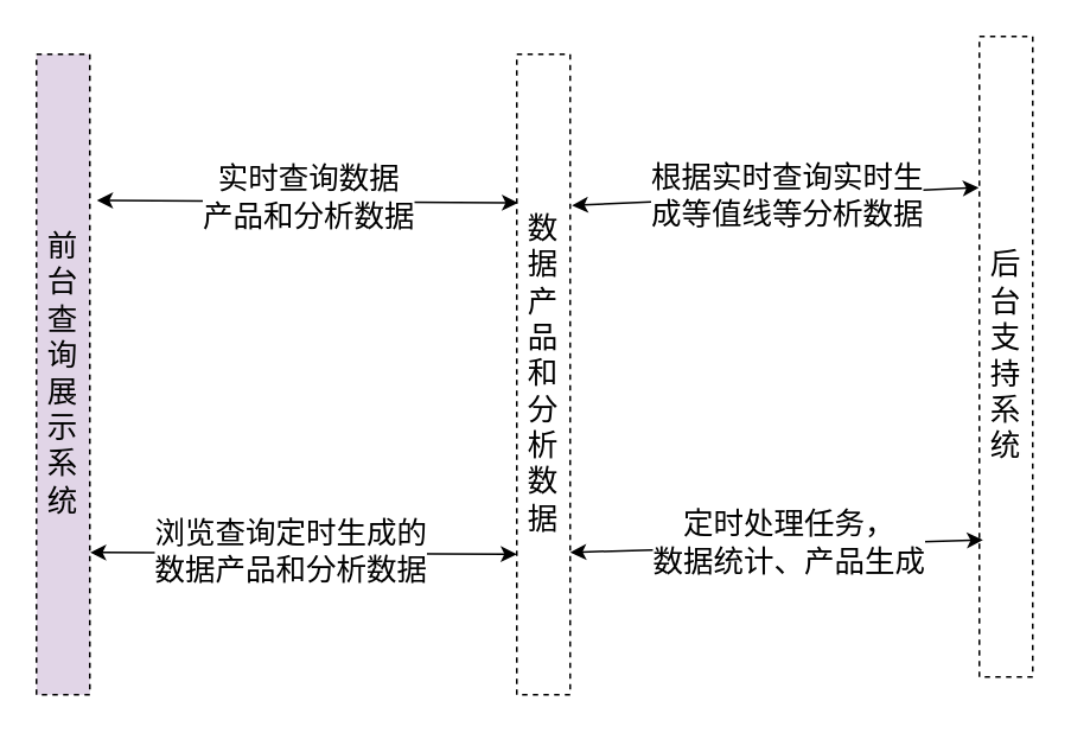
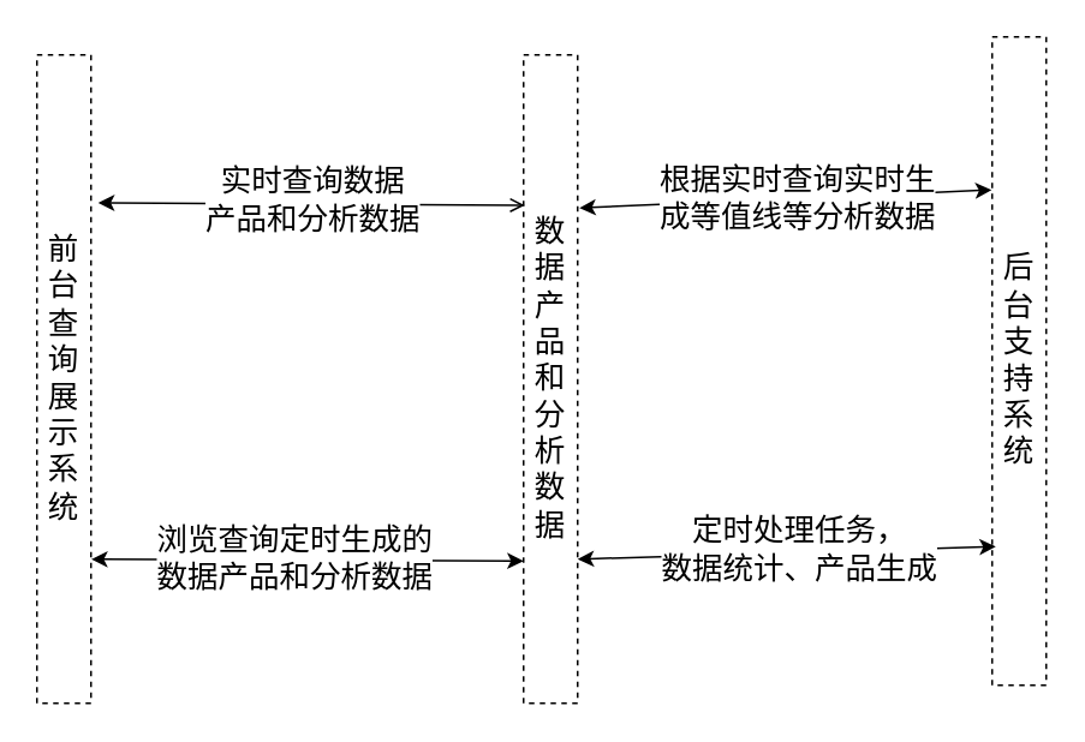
- <mxCell id="5" value="" style="endArrow=classic;startArrow=classic;html=1;fontSize=17;exitX=1.133;exitY=0.228;exitDx=0;exitDy=0;exitPerimeter=0;entryX=0.022;entryY=0.232;entryDx=0;entryDy=0;entryPerimeter=0;" edge="1" parent="1" source="2" target="3"><mxGeometry width="50" height="50" relative="1" as="geometry"><mxPoint x="80" y="150" as="sourcePoint" /><mxPoint x="292" y="110" as="targetPoint" /></mxGeometry></mxCell>
+ <mxCell id="5" value="" style="endArrow=open;startArrow=classic;html=1;fontSize=17;exitX=1.133;exitY=0.228;exitDx=0;exitDy=0;exitPerimeter=0;entryX=0.022;entryY=0.232;entryDx=0;entryDy=0;entryPerimeter=0;" edge="1" parent="1" source="2" target="3"><mxGeometry width="50" height="50" relative="1" as="geometry"><mxPoint x="80" y="150" as="sourcePoint" /><mxPoint x="292" y="110" as="targetPoint" /></mxGeometry></mxCell>
- <mxCell id="2" value="&lt;p align=&quot;center&quot; style=&quot;font-size: 17px;&quot;&gt;&lt;span style=&quot;font-size: 17px;&quot;&gt;&lt;font face=&quot;宋体&quot; style=&quot;font-size: 17px;&quot;&gt;前台查询展示系统&lt;/font&gt;&lt;/span&gt;&lt;/p&gt;" style="rounded=0;whiteSpace=wrap;html=1;dashed=1;fontSize=17;fillColor=#e1d5e7;" vertex="1" parent="1"><mxGeometry x="20" y="30" width="30" height="360" as="geometry" /></mxCell>
+ <mxCell id="2" value="&lt;p align=&quot;center&quot; style=&quot;font-size: 17px;&quot;&gt;&lt;span style=&quot;font-size: 17px;&quot;&gt;&lt;font face=&quot;宋体&quot; style=&quot;font-size: 17px;&quot;&gt;前台查询展示系统&lt;/font&gt;&lt;/span&gt;&lt;/p&gt;" style="rounded=0;whiteSpace=wrap;html=1;dashed=1;fontSize=17;" vertex="1" parent="1"><mxGeometry x="20" y="30" width="30" height="360" as="geometry" /></mxCell>
